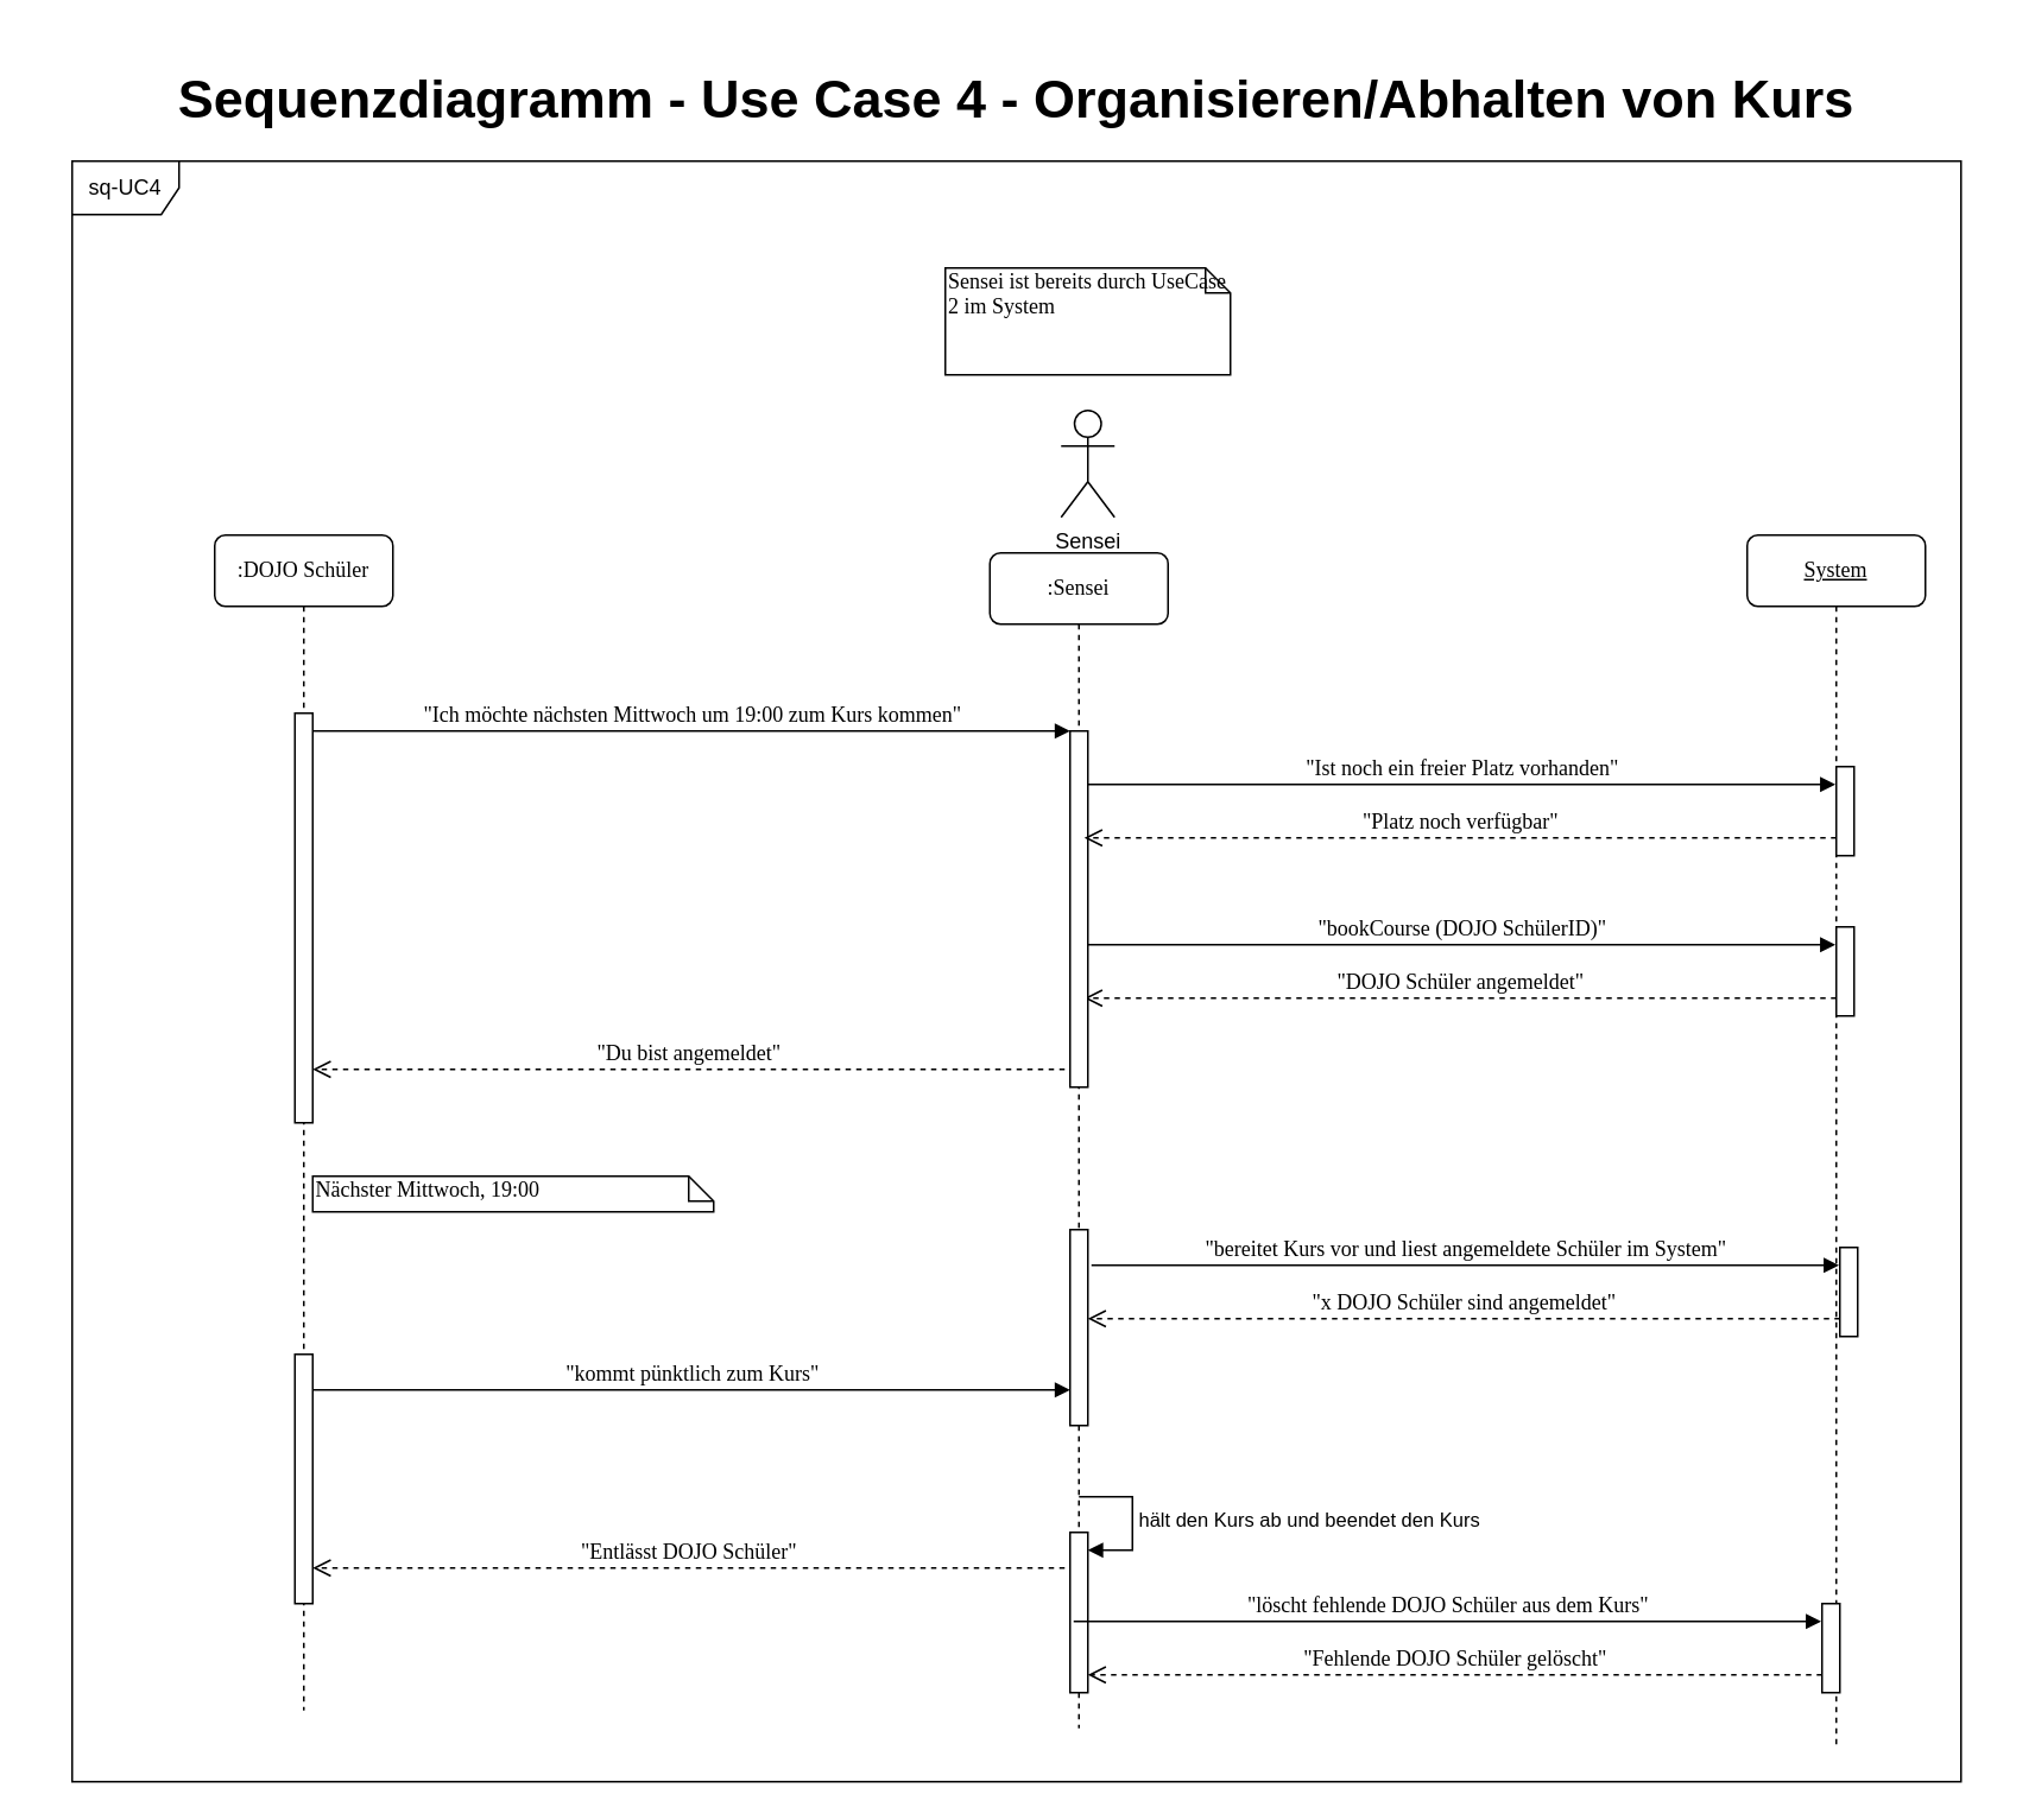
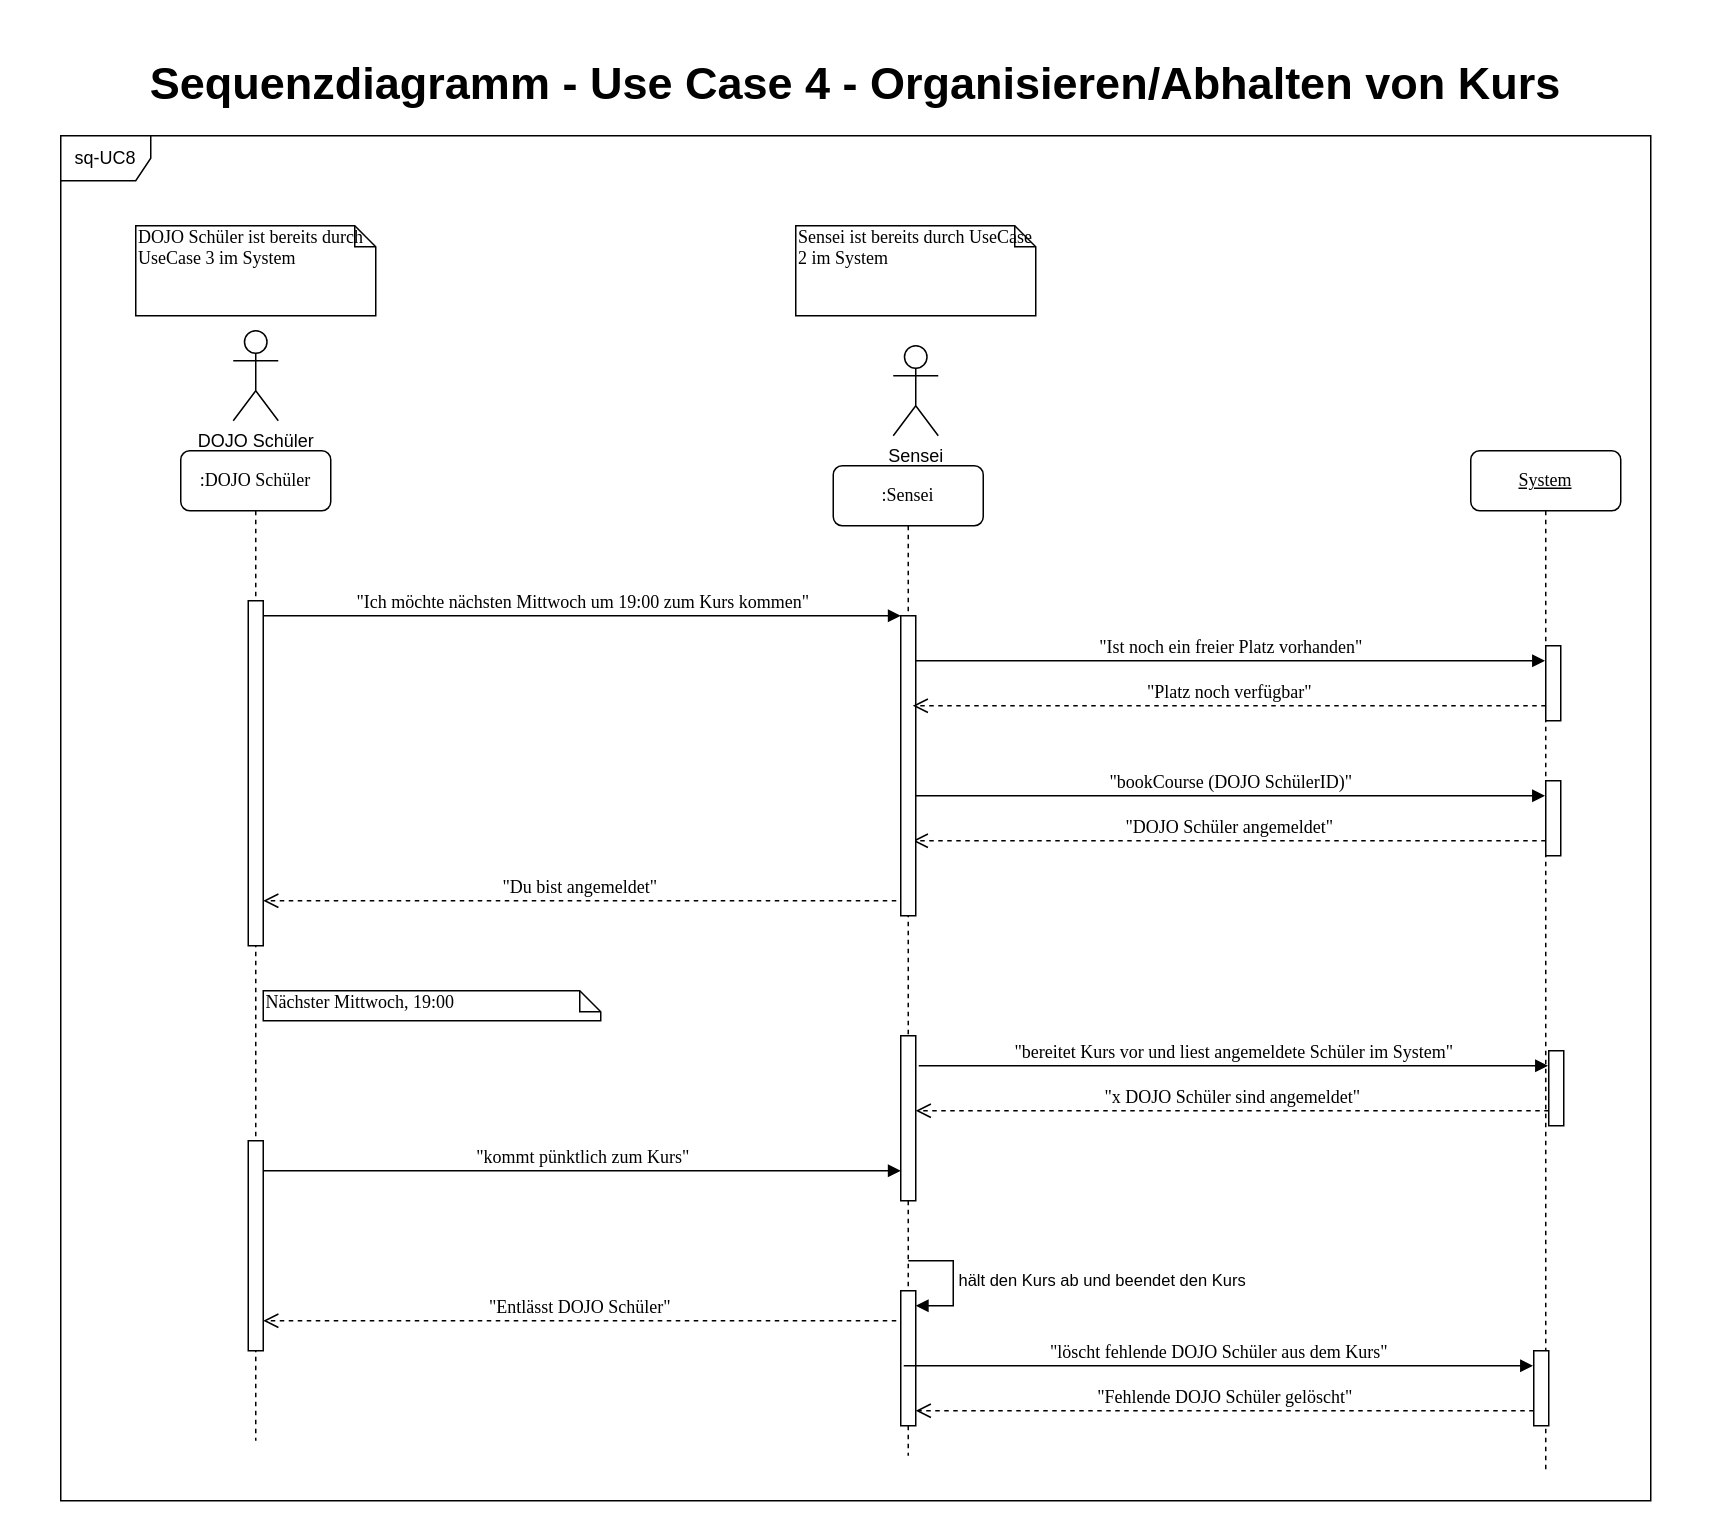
- <mxCell id="28" value="sq-UC4" style="shape=umlFrame;whiteSpace=wrap;html=1;pointerEvents=0;" parent="1" vertex="1"><mxGeometry x="40" y="90" width="1060" height="910" as="geometry" /></mxCell>
+ <mxCell id="28" value="sq-UC8" style="shape=umlFrame;whiteSpace=wrap;html=1;pointerEvents=0;" parent="1" vertex="1"><mxGeometry x="40" y="90" width="1060" height="910" as="geometry" /></mxCell>
+ <mxCell id="31" value="DOJO Schüler ist bereits durch UseCase 3 im System" style="shape=note;whiteSpace=wrap;html=1;size=14;verticalAlign=top;align=left;spacingTop=-6;rounded=0;shadow=0;comic=0;labelBackgroundColor=none;strokeWidth=1;fontFamily=Verdana;fontSize=12" parent="29" vertex="1"><mxGeometry y="10" width="160" height="60" as="geometry" /></mxCell>
+ <mxCell id="30" value="DOJO Schüler" style="shape=umlActor;verticalLabelPosition=bottom;verticalAlign=top;html=1;outlineConnect=0;" parent="29" vertex="1"><mxGeometry x="65" y="80" width="30" height="60" as="geometry" /></mxCell>
